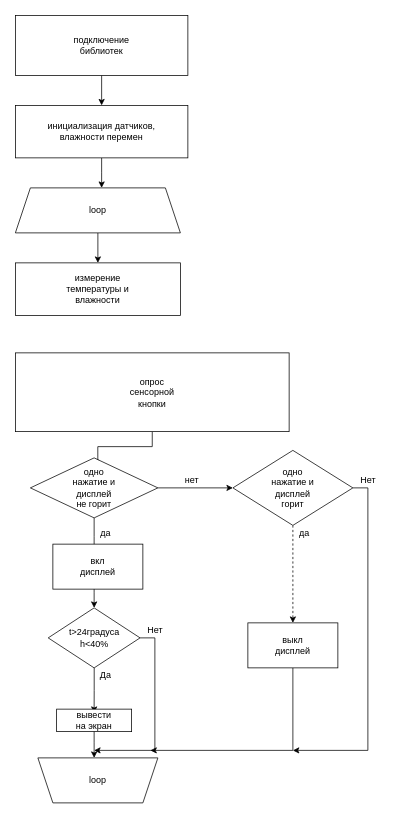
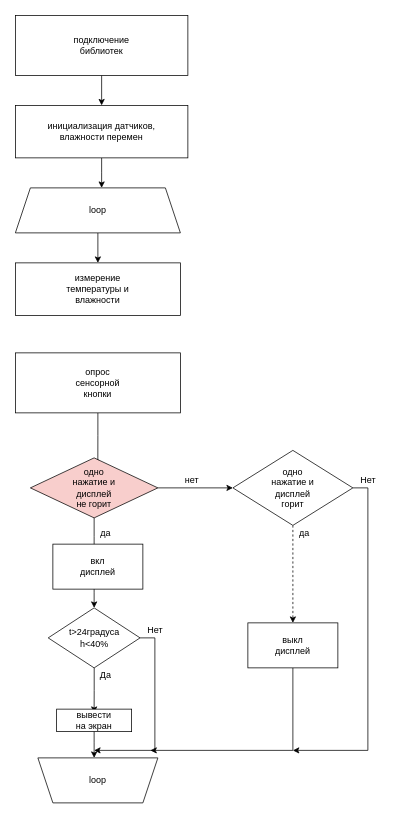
- <mxCell id="10" value="&lt;div&gt;опрос&lt;/div&gt;&lt;div&gt;сенсорной&lt;/div&gt;&lt;div&gt;кнопки&lt;br&gt;&lt;/div&gt;" style="rounded=0;whiteSpace=wrap;html=1;" parent="1" vertex="1"><mxGeometry x="20" y="470" width="365" height="105" as="geometry" /></mxCell>
+ <mxCell id="10" value="&lt;div&gt;опрос&lt;/div&gt;&lt;div&gt;сенсорной&lt;/div&gt;&lt;div&gt;кнопки&lt;br&gt;&lt;/div&gt;" style="rounded=0;whiteSpace=wrap;html=1;" parent="1" vertex="1"><mxGeometry x="20" y="470" width="220" height="80" as="geometry" /></mxCell>
- <mxCell id="13" value="&lt;div&gt;одно&lt;/div&gt;&lt;div&gt;нажатие и &lt;br&gt;&lt;/div&gt;&lt;div&gt;дисплей&lt;/div&gt;&lt;div&gt;не горит&lt;br&gt;&lt;/div&gt;" style="rhombus;whiteSpace=wrap;html=1;" parent="1" vertex="1"><mxGeometry x="40" y="610" width="170" height="80" as="geometry" /></mxCell>
+ <mxCell id="13" value="&lt;div&gt;одно&lt;/div&gt;&lt;div&gt;нажатие и &lt;br&gt;&lt;/div&gt;&lt;div&gt;дисплей&lt;/div&gt;&lt;div&gt;не горит&lt;br&gt;&lt;/div&gt;" style="rhombus;whiteSpace=wrap;html=1;fillColor=#f8cecc;" parent="1" vertex="1"><mxGeometry x="40" y="610" width="170" height="80" as="geometry" /></mxCell>
